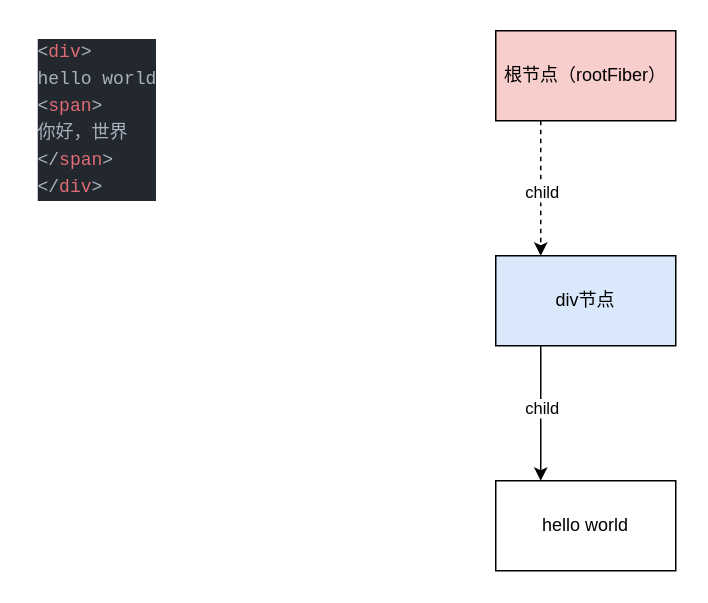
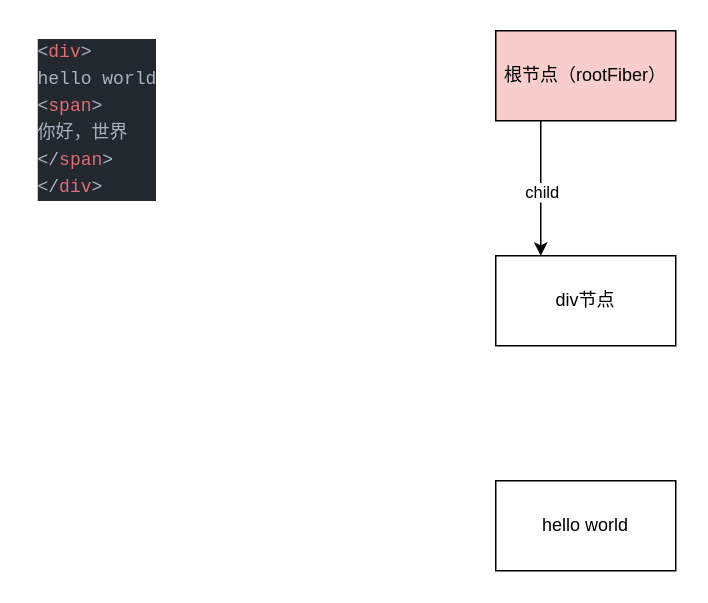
- <mxCell id="5" value="" style="endArrow=classic;html=1;exitX=0.25;exitY=1;exitDx=0;exitDy=0;entryX=0.25;entryY=0;entryDx=0;entryDy=0;dashed=1;" edge="1" parent="1" source="2" target="4"><mxGeometry width="50" height="50" relative="1" as="geometry"><mxPoint x="330" y="160" as="sourcePoint" /><mxPoint x="380" y="110" as="targetPoint" /></mxGeometry></mxCell>
+ <mxCell id="5" value="" style="endArrow=classic;html=1;exitX=0.25;exitY=1;exitDx=0;exitDy=0;entryX=0.25;entryY=0;entryDx=0;entryDy=0;" edge="1" parent="1" source="2" target="4"><mxGeometry width="50" height="50" relative="1" as="geometry"><mxPoint x="330" y="160" as="sourcePoint" /><mxPoint x="380" y="110" as="targetPoint" /></mxGeometry></mxCell>
- <mxCell id="4" value="div节点" style="rounded=0;whiteSpace=wrap;html=1;fillColor=#dae8fc;" vertex="1" parent="1"><mxGeometry x="330" y="170" width="120" height="60" as="geometry" /></mxCell>
+ <mxCell id="4" value="div节点" style="rounded=0;whiteSpace=wrap;html=1;" vertex="1" parent="1"><mxGeometry x="330" y="170" width="120" height="60" as="geometry" /></mxCell>
- <mxCell id="8" value="" style="endArrow=classic;html=1;exitX=0.25;exitY=1;exitDx=0;exitDy=0;entryX=0.25;entryY=0;entryDx=0;entryDy=0;" edge="1" parent="1" source="4" target="7"><mxGeometry width="50" height="50" relative="1" as="geometry"><mxPoint x="160" y="350" as="sourcePoint" /><mxPoint x="210" y="300" as="targetPoint" /></mxGeometry></mxCell>
- <mxCell id="9" value="child" style="edgeLabel;html=1;align=center;verticalAlign=middle;resizable=0;points=[];" vertex="1" connectable="0" parent="8"><mxGeometry x="-0.1" relative="1" as="geometry"><mxPoint as="offset" /></mxGeometry></mxCell>
